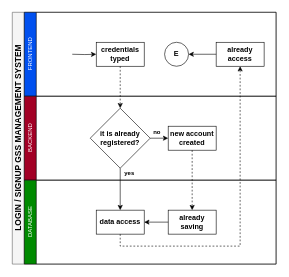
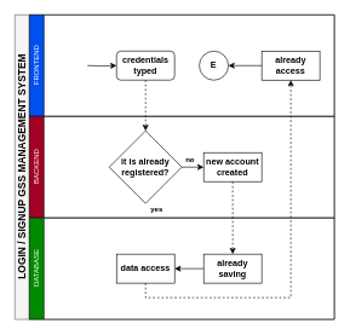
- <mxCell id="5" value="&lt;p&gt;credentials typed&lt;br&gt;&lt;/p&gt;" style="rounded=0;whiteSpace=wrap;html=1;fontFamily=Helvetica;fontSize=12;fontColor=#000000;align=center;direction=east;fontStyle=1;fillColor=none;strokeColor=#000000;" parent="4" vertex="1"><mxGeometry x="90" width="80" height="40" as="geometry" /></mxCell>
+ <mxCell id="5" value="&lt;p&gt;credentials typed&lt;br&gt;&lt;/p&gt;" style="whiteSpace=wrap;html=1;fontFamily=Helvetica;fontSize=12;fontColor=#000000;align=center;direction=east;fontStyle=1;fillColor=none;strokeColor=#000000;rounded=1;" parent="4" vertex="1"><mxGeometry x="90" width="80" height="40" as="geometry" /></mxCell>
- <mxCell id="12" value="" style="edgeStyle=orthogonalEdgeStyle;rounded=0;orthogonalLoop=1;jettySize=auto;html=1;fontStyle=1;strokeColor=#000000;" parent="2" source="17" target="25" edge="1"><mxGeometry relative="1" as="geometry" /></mxCell>
